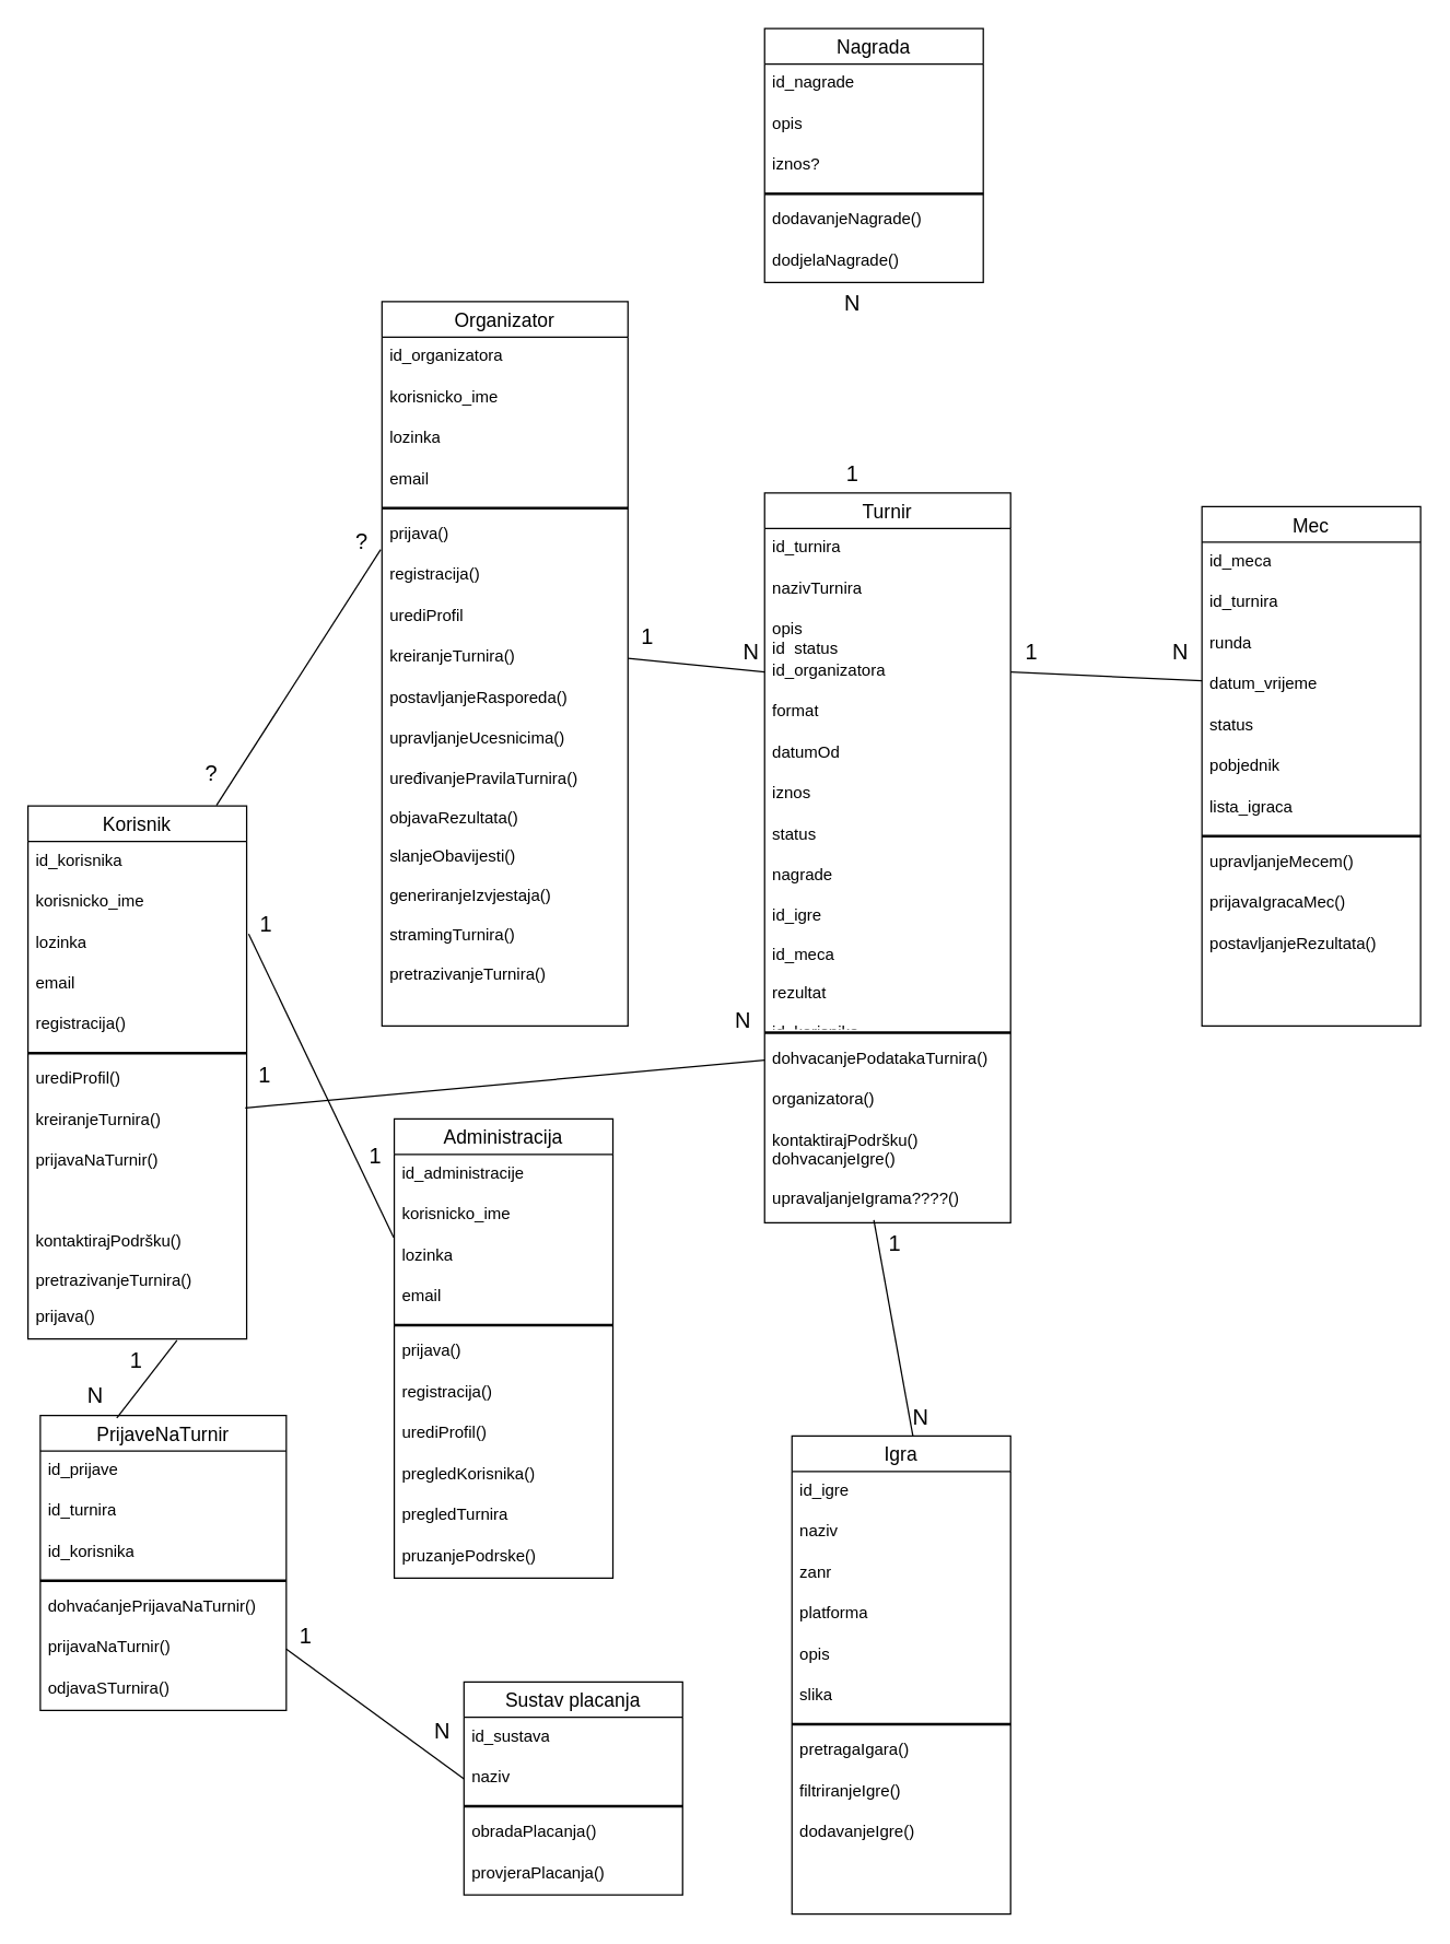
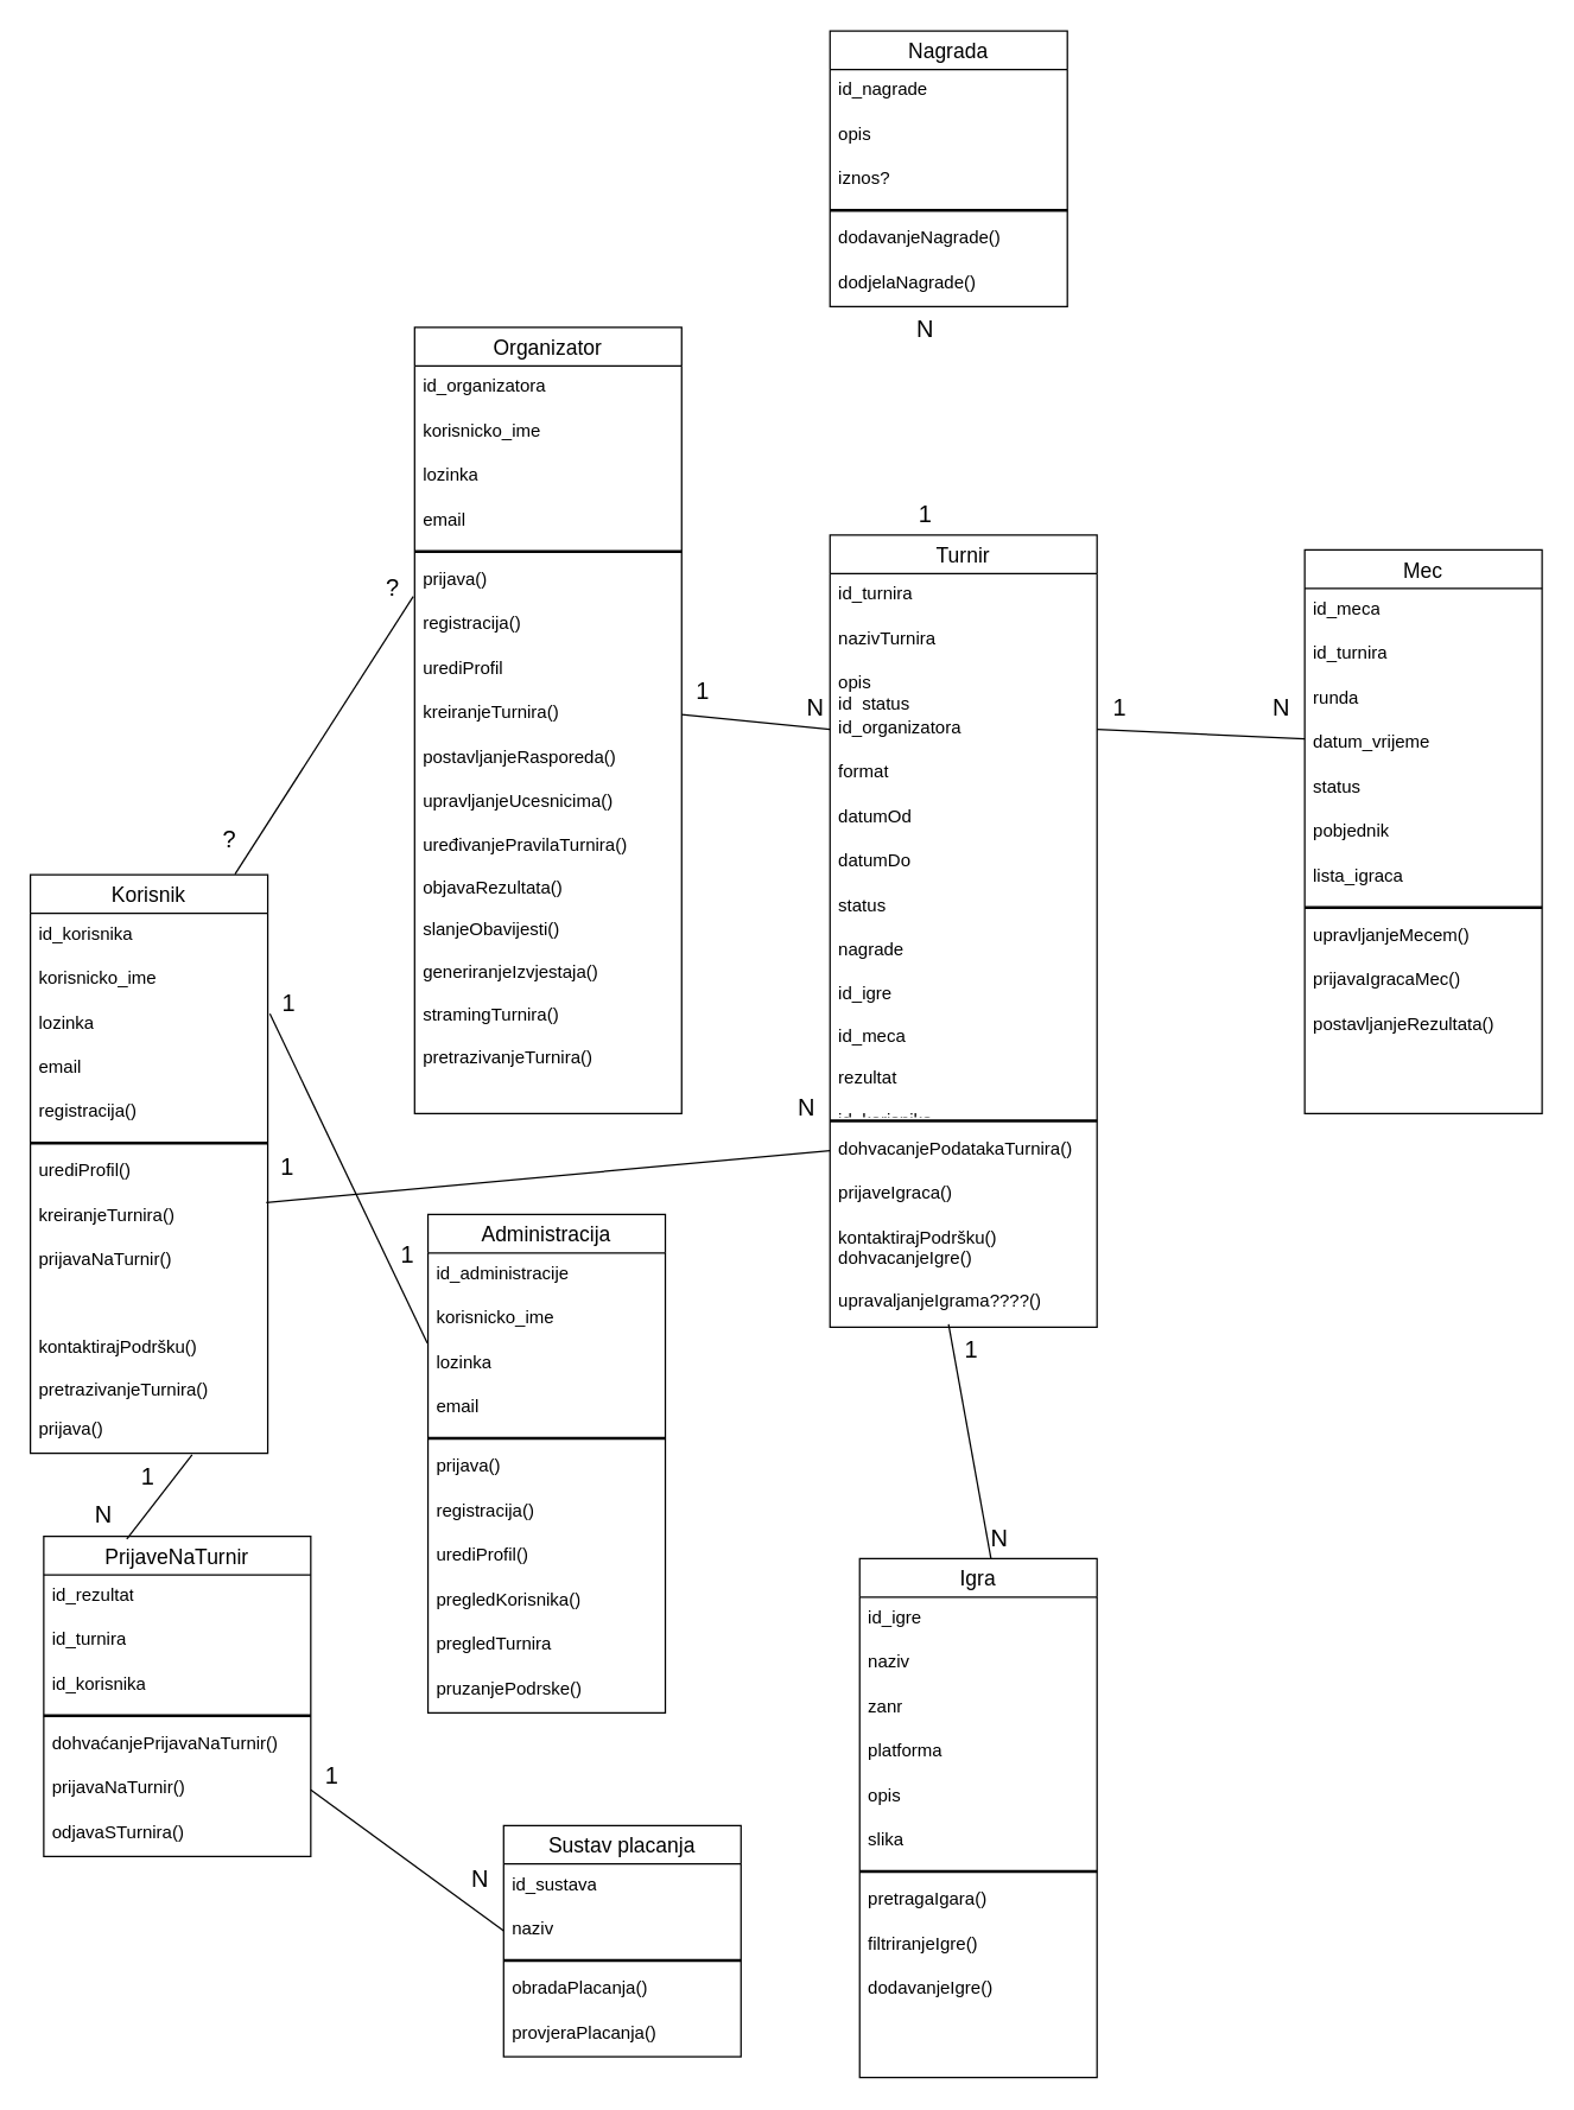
- <mxCell id="33" value="iznos" style="text;strokeColor=none;fillColor=none;spacingLeft=4;spacingRight=4;overflow=hidden;rotatable=0;points=[[0,0.5],[1,0.5]];portConstraint=eastwest;fontSize=12;whiteSpace=wrap;html=1;" vertex="1" parent="26"><mxGeometry y="206" width="180" height="30" as="geometry" /></mxCell>
+ <mxCell id="33" value="datumDo" style="text;strokeColor=none;fillColor=none;spacingLeft=4;spacingRight=4;overflow=hidden;rotatable=0;points=[[0,0.5],[1,0.5]];portConstraint=eastwest;fontSize=12;whiteSpace=wrap;html=1;" vertex="1" parent="26"><mxGeometry y="206" width="180" height="30" as="geometry" /></mxCell>
- <mxCell id="38" value="organizatora()" style="text;strokeColor=none;fillColor=none;spacingLeft=4;spacingRight=4;overflow=hidden;rotatable=0;points=[[0,0.5],[1,0.5]];portConstraint=eastwest;fontSize=12;whiteSpace=wrap;html=1;" vertex="1" parent="26"><mxGeometry y="430" width="180" height="30" as="geometry" /></mxCell>
+ <mxCell id="38" value="prijaveIgraca()" style="text;strokeColor=none;fillColor=none;spacingLeft=4;spacingRight=4;overflow=hidden;rotatable=0;points=[[0,0.5],[1,0.5]];portConstraint=eastwest;fontSize=12;whiteSpace=wrap;html=1;" vertex="1" parent="26"><mxGeometry y="430" width="180" height="30" as="geometry" /></mxCell>
- <mxCell id="53" value="id_prijave" style="text;strokeColor=none;fillColor=none;spacingLeft=4;spacingRight=4;overflow=hidden;rotatable=0;points=[[0,0.5],[1,0.5]];portConstraint=eastwest;fontSize=12;whiteSpace=wrap;html=1;" vertex="1" parent="52"><mxGeometry y="26" width="180" height="30" as="geometry" /></mxCell>
+ <mxCell id="53" value="id_rezultat" style="text;strokeColor=none;fillColor=none;spacingLeft=4;spacingRight=4;overflow=hidden;rotatable=0;points=[[0,0.5],[1,0.5]];portConstraint=eastwest;fontSize=12;whiteSpace=wrap;html=1;" vertex="1" parent="52"><mxGeometry y="26" width="180" height="30" as="geometry" /></mxCell>
